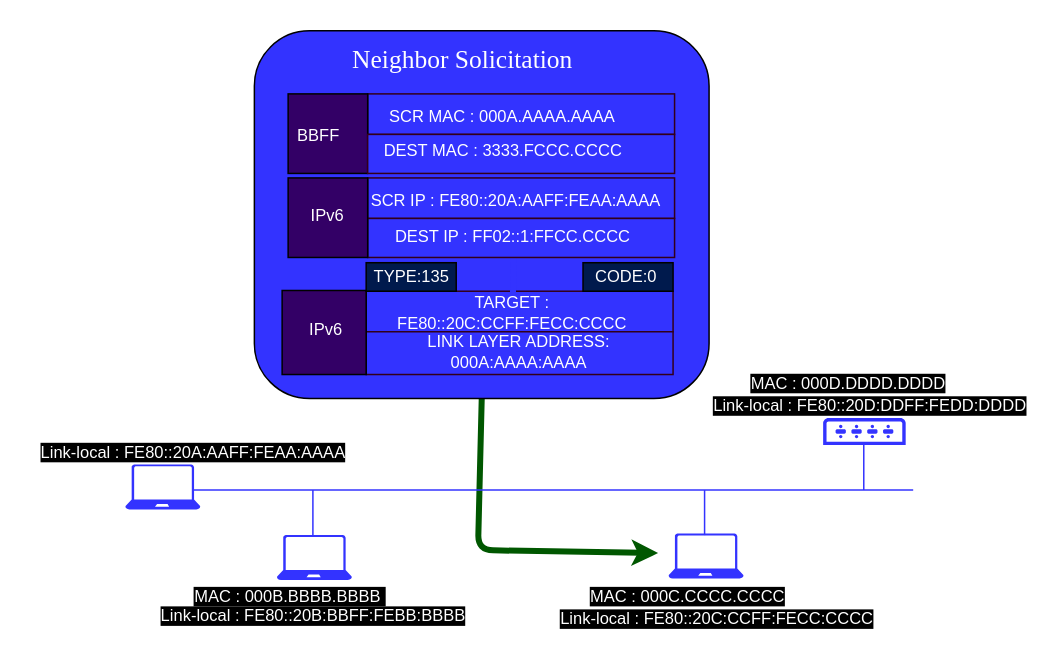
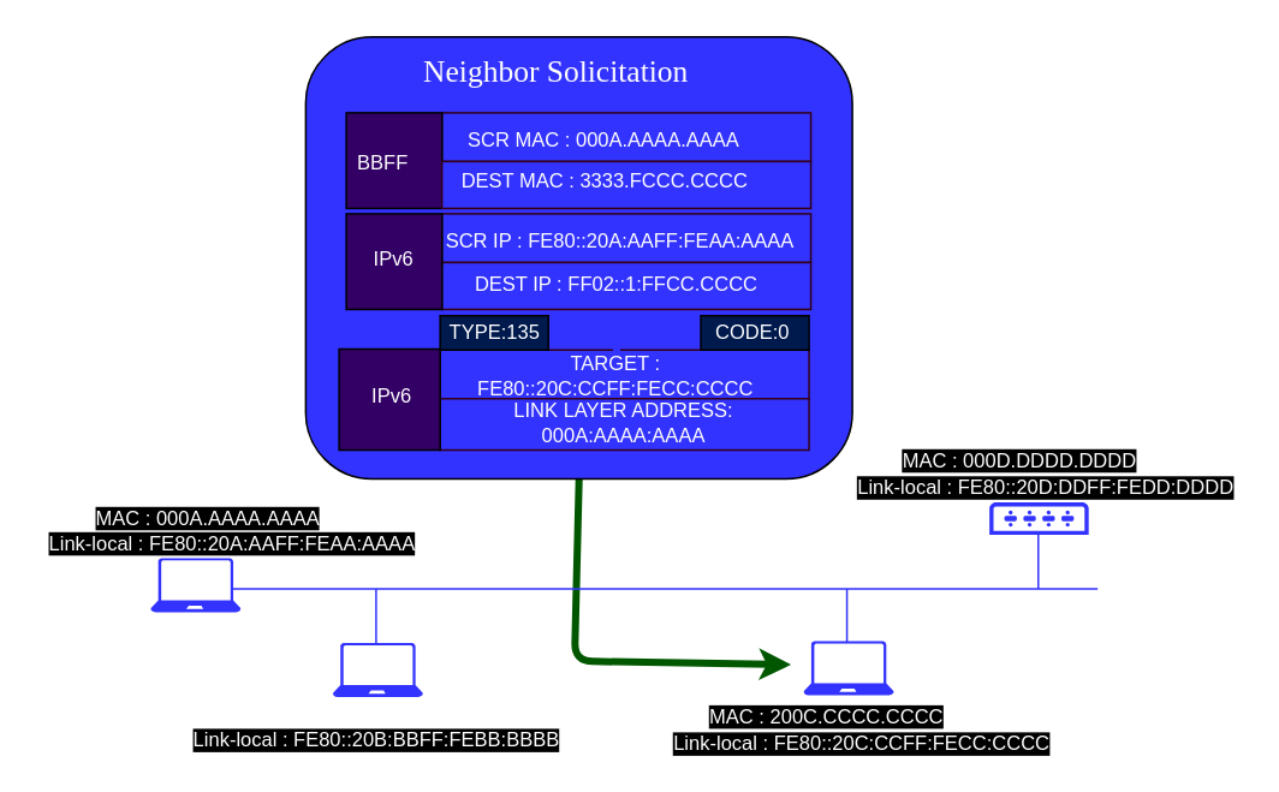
+ <mxCell id="17" value="MAC : 000A.AAAA.AAAA" style="text;strokeColor=none;fillColor=none;align=center;verticalAlign=middle;rounded=0;fontSize=11;fontColor=#FFFFFF;labelBackgroundColor=#000000;labelBorderColor=none;whiteSpace=wrap;imageAspect=1;" vertex="1" parent="1"><mxGeometry x="50" y="279" width="130" height="15" as="geometry" /></mxCell>
- <mxCell id="20" value="MAC : 000B.BBBB.BBBB&amp;nbsp;" style="text;html=1;strokeColor=none;fillColor=none;align=center;verticalAlign=middle;whiteSpace=wrap;rounded=0;fontSize=11;labelBackgroundColor=#000000;fontColor=#FFFFFF;" vertex="1" parent="1"><mxGeometry x="125" y="389" width="136" height="15" as="geometry" /></mxCell>
- <mxCell id="19" value="MAC : 000C.CCCC.CCCC" style="text;html=1;strokeColor=none;fillColor=none;align=center;verticalAlign=middle;whiteSpace=wrap;rounded=0;fontSize=11;labelBackgroundColor=#000000;labelBorderColor=none;fontColor=#FFFFFF;" vertex="1" parent="1"><mxGeometry x="388" y="391.5" width="140" height="10" as="geometry" /></mxCell>
+ <mxCell id="19" value="MAC : 200C.CCCC.CCCC" style="text;html=1;strokeColor=none;fillColor=none;align=center;verticalAlign=middle;whiteSpace=wrap;rounded=0;fontSize=11;labelBackgroundColor=#000000;labelBorderColor=none;fontColor=#FFFFFF;" vertex="1" parent="1"><mxGeometry x="388" y="391.5" width="140" height="10" as="geometry" /></mxCell>
